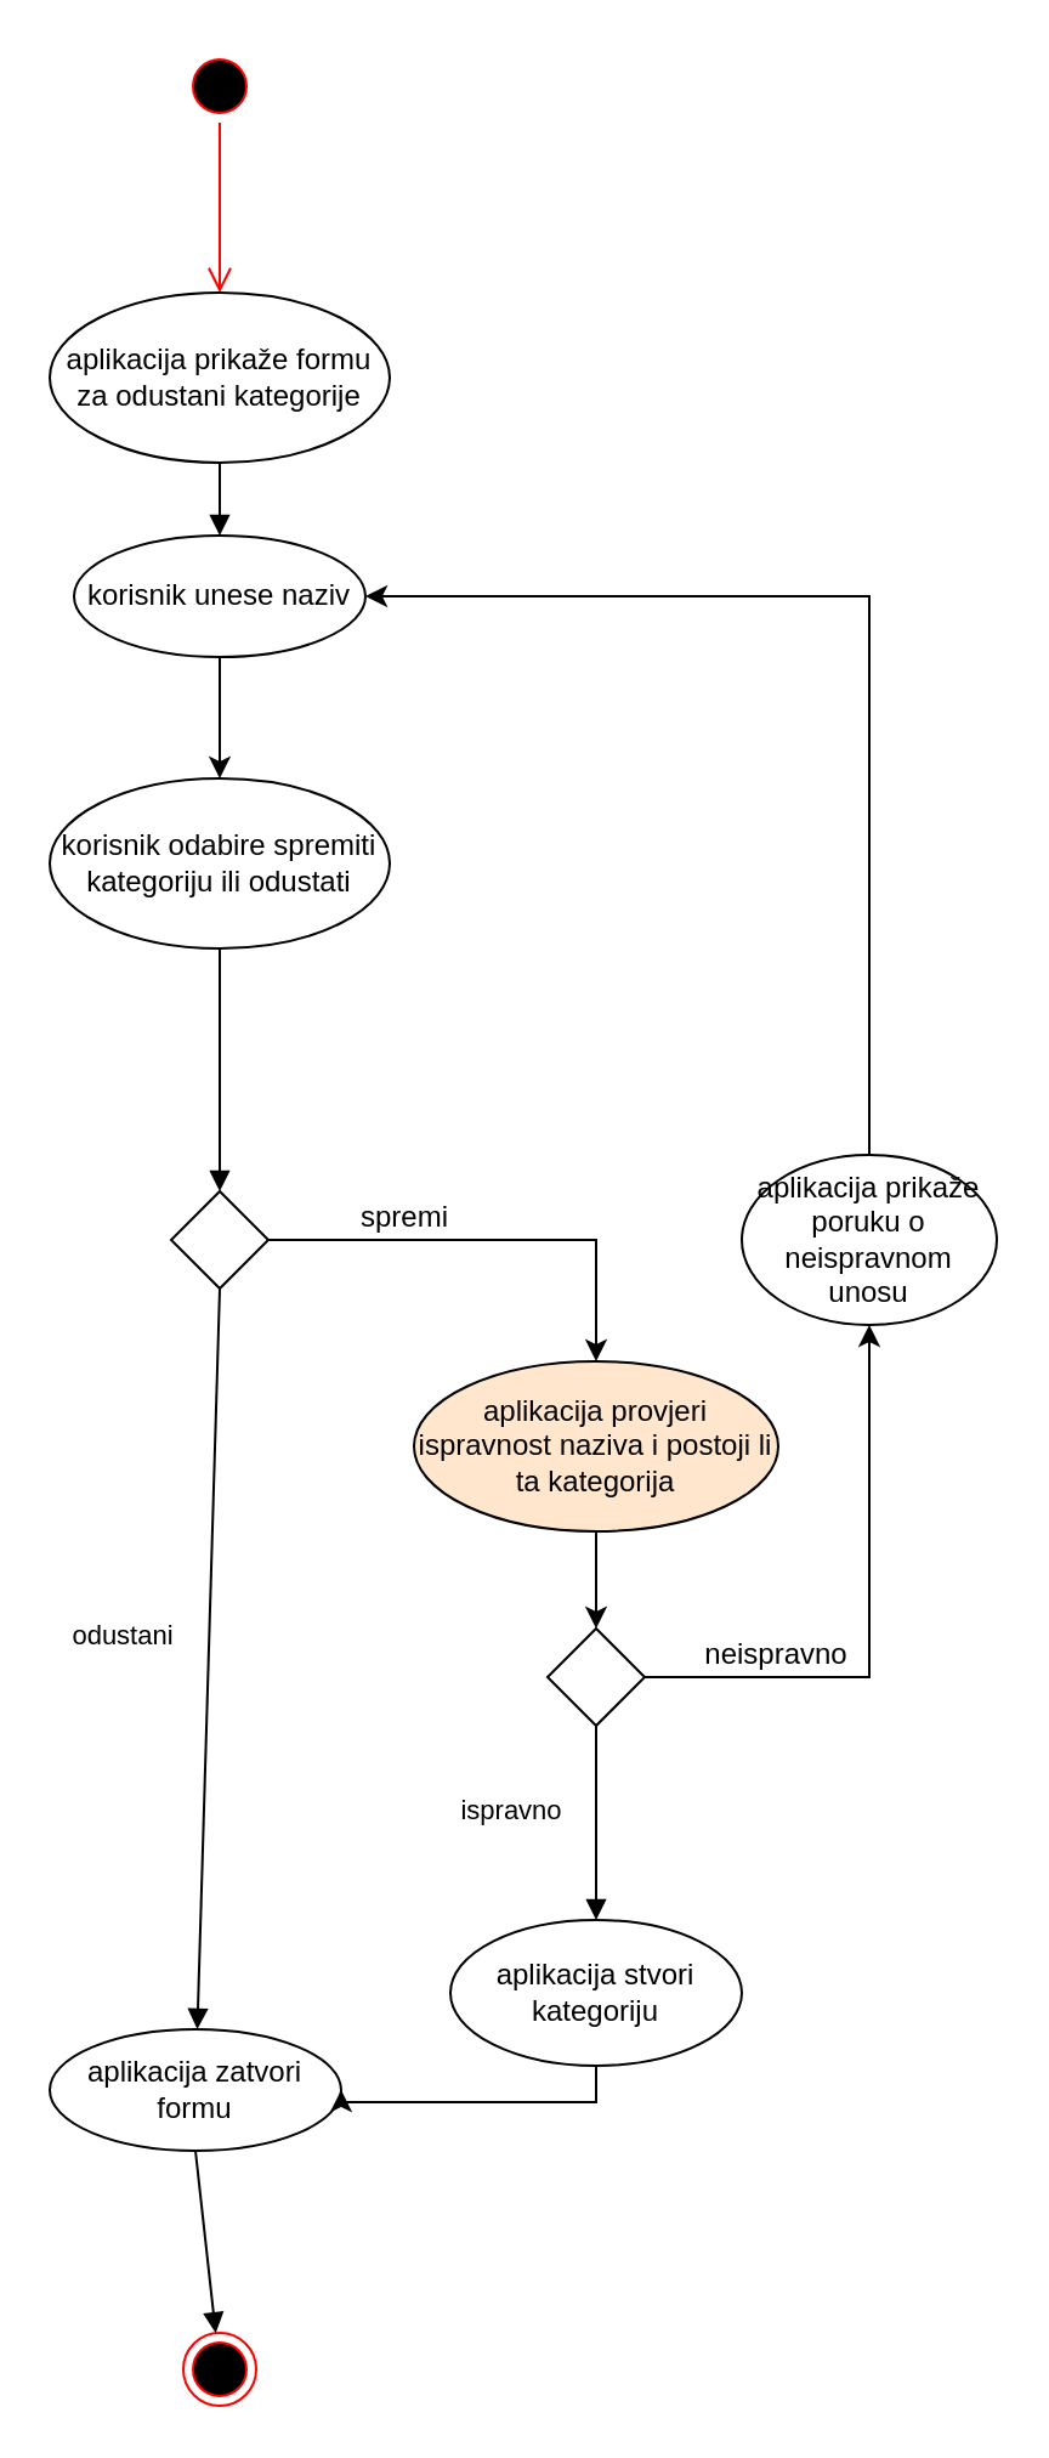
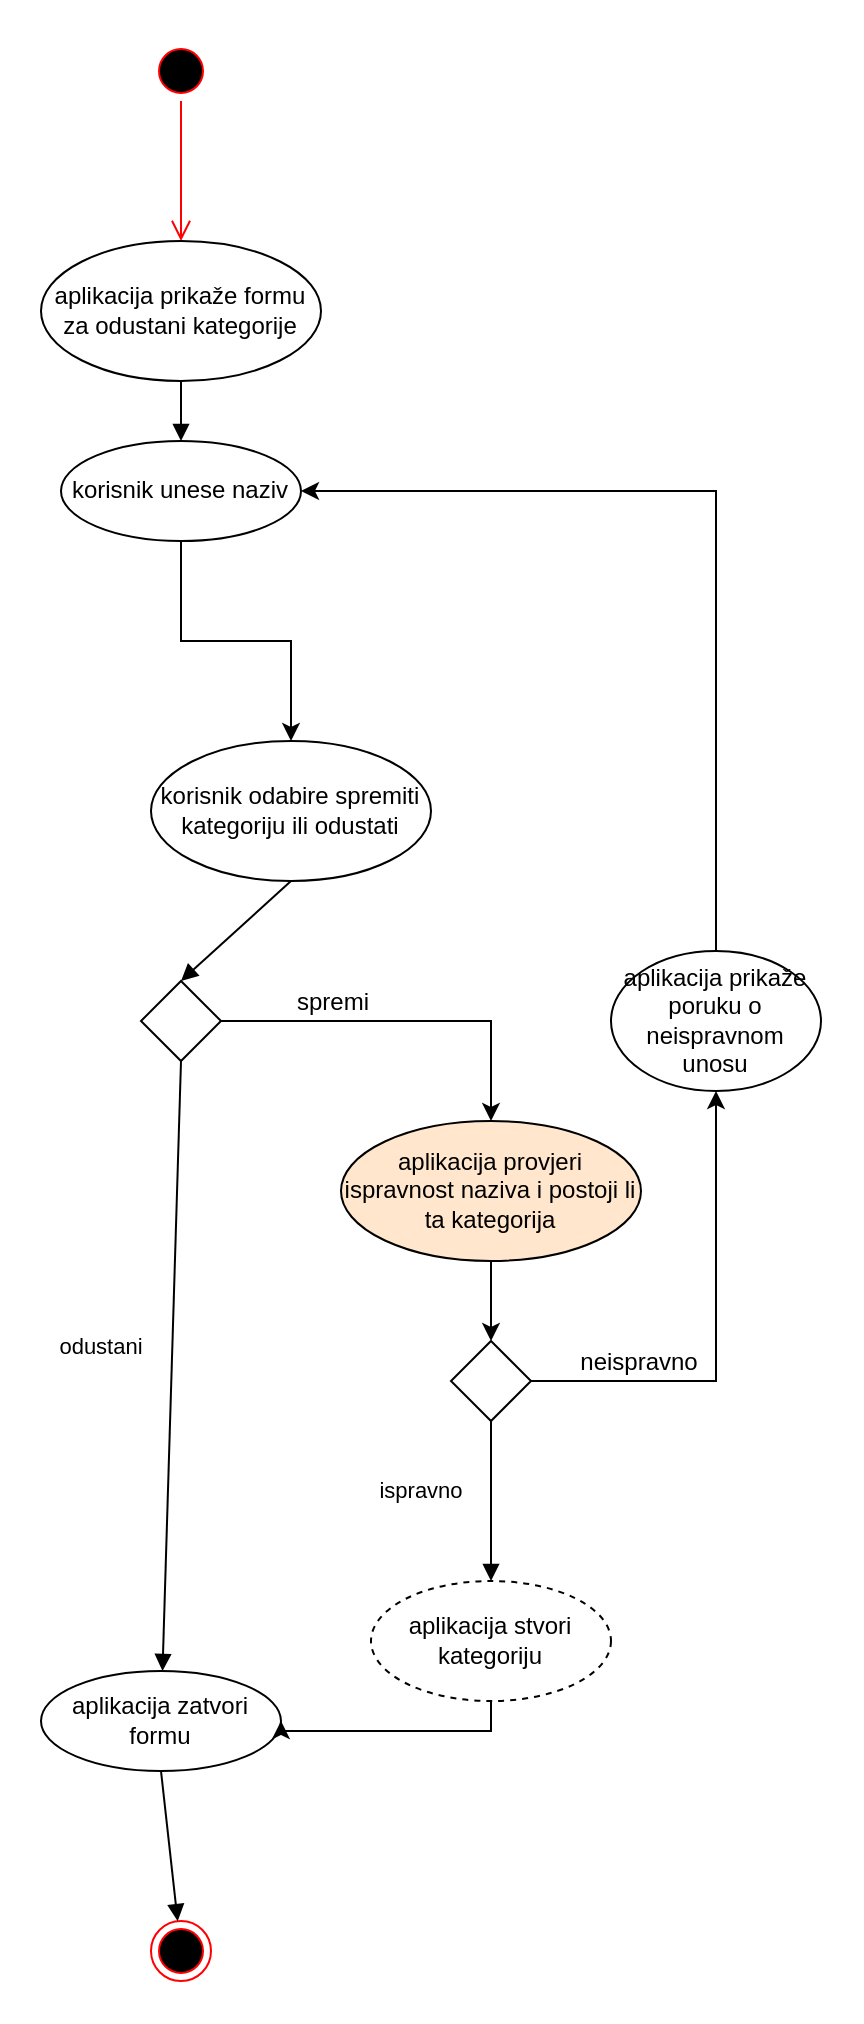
- <mxCell id="10" value="korisnik odabire spremiti kategoriju ili odustati" style="ellipse;whiteSpace=wrap;html=1;" parent="1" vertex="1"><mxGeometry x="20" y="320" width="140" height="70" as="geometry" /></mxCell>
+ <mxCell id="10" value="korisnik odabire spremiti kategoriju ili odustati" style="ellipse;whiteSpace=wrap;html=1;" parent="1" vertex="1"><mxGeometry x="75" y="370" width="140" height="70" as="geometry" /></mxCell>
- <mxCell id="21" value="aplikacija stvori kategoriju" style="ellipse;whiteSpace=wrap;html=1;strokeWidth=1;" parent="1" vertex="1"><mxGeometry x="185" y="790" width="120" height="60" as="geometry" /></mxCell>
+ <mxCell id="21" value="aplikacija stvori kategoriju" style="ellipse;whiteSpace=wrap;html=1;strokeWidth=1;dashed=1;" parent="1" vertex="1"><mxGeometry x="185" y="790" width="120" height="60" as="geometry" /></mxCell>
